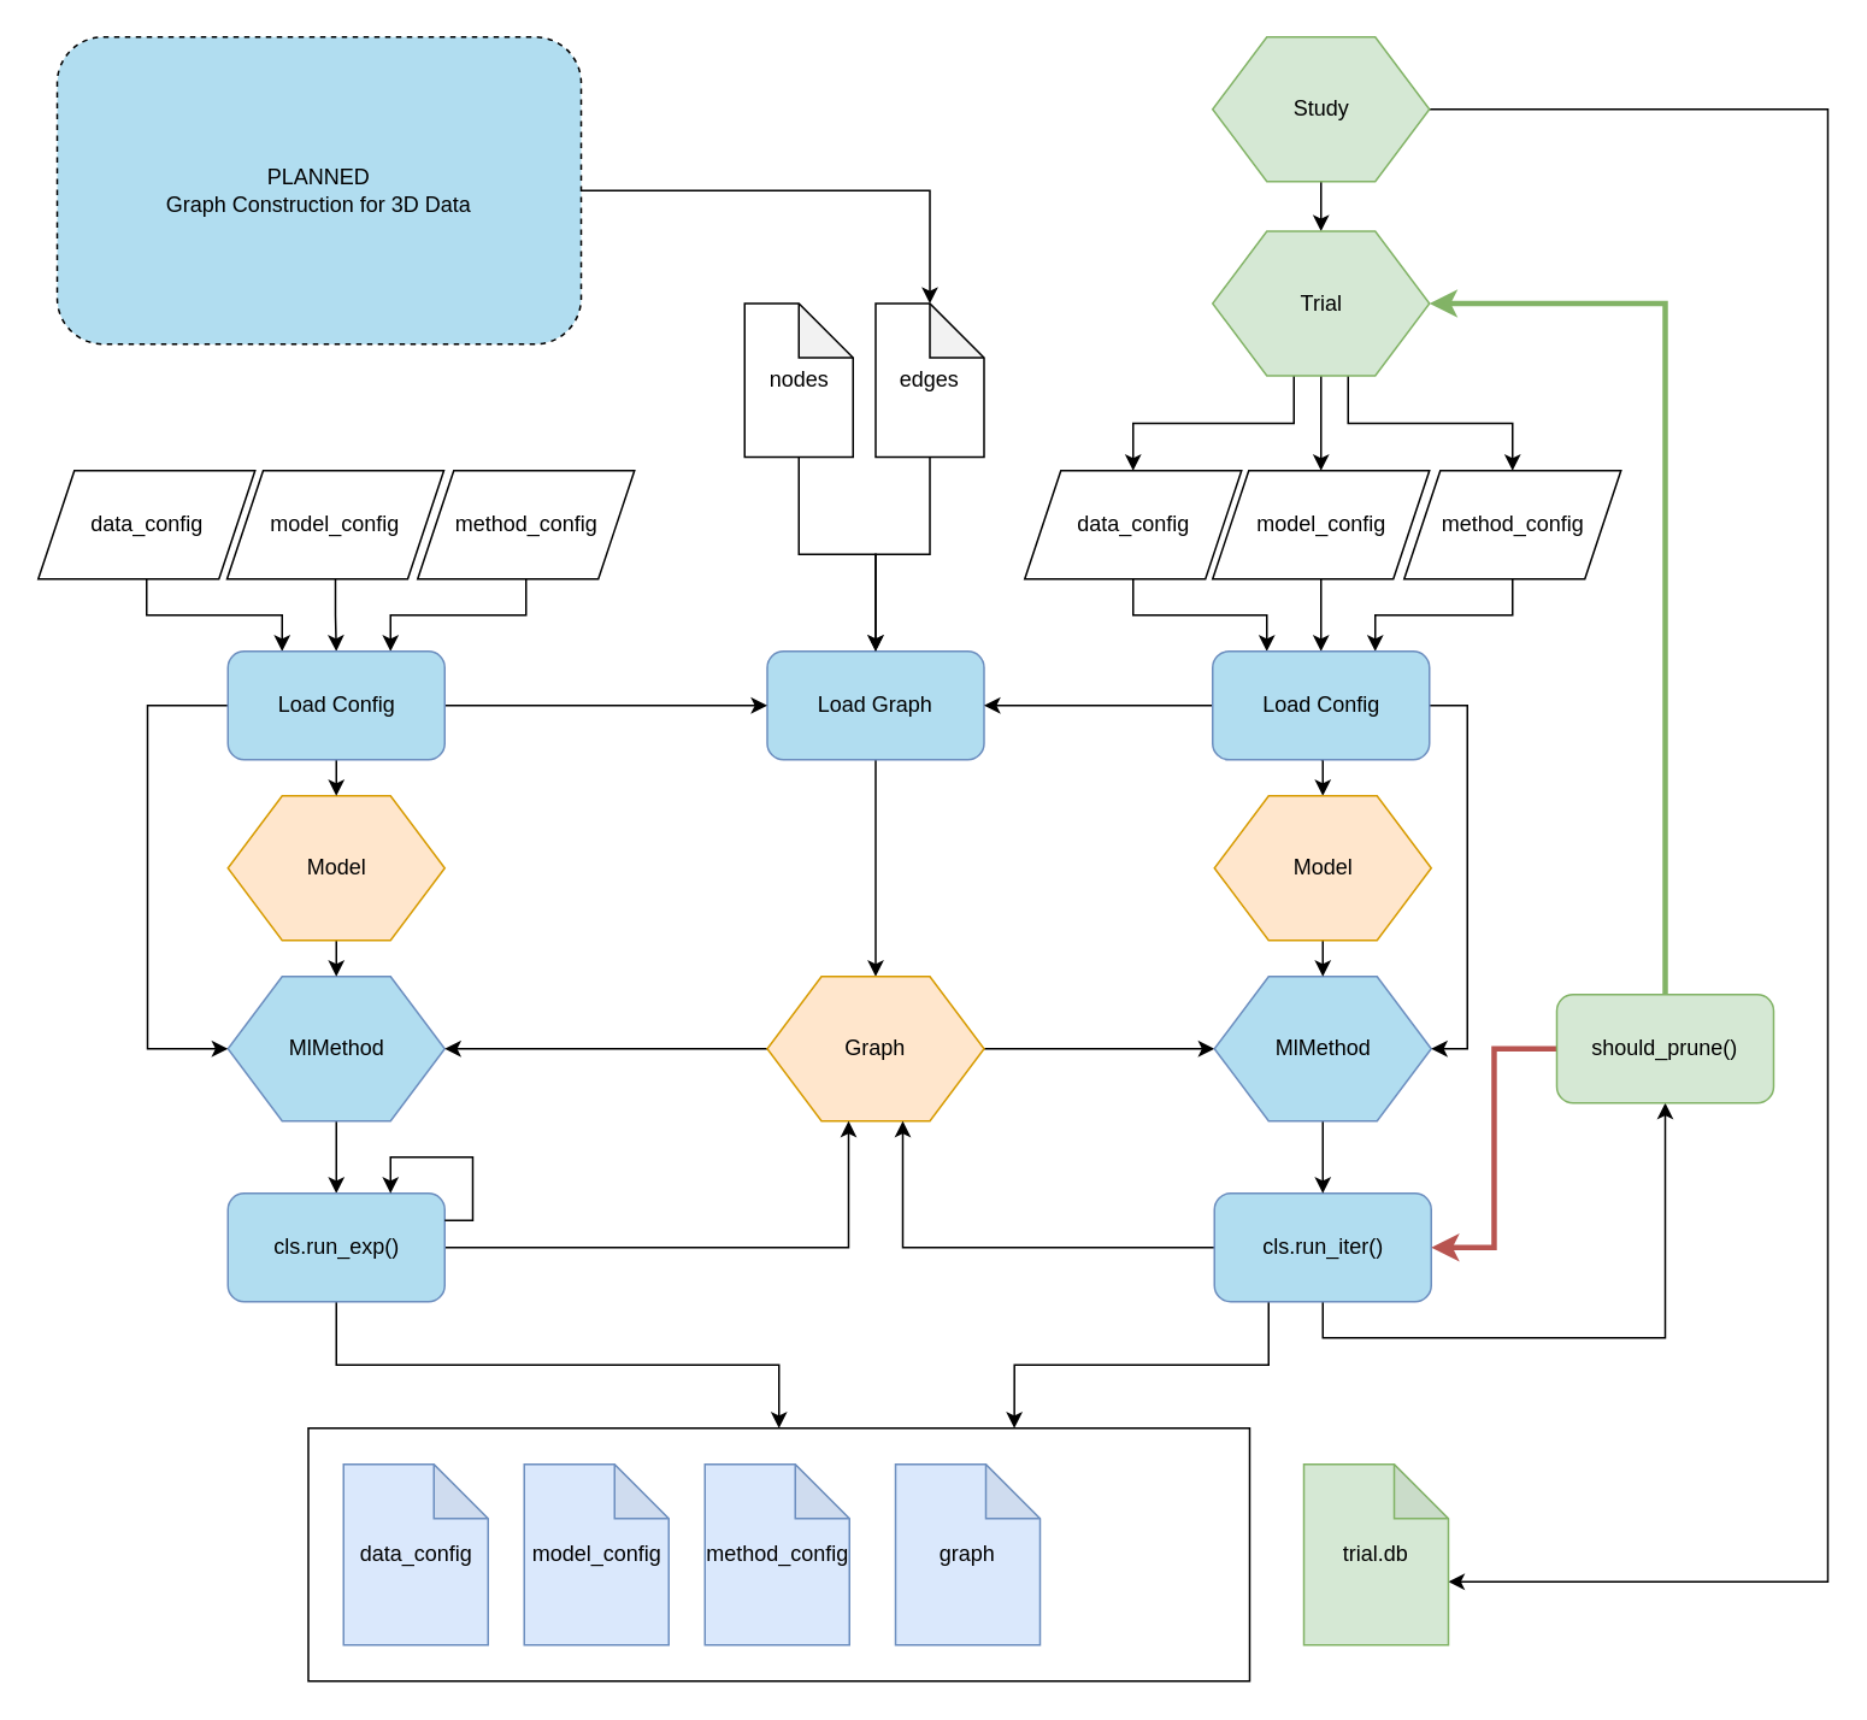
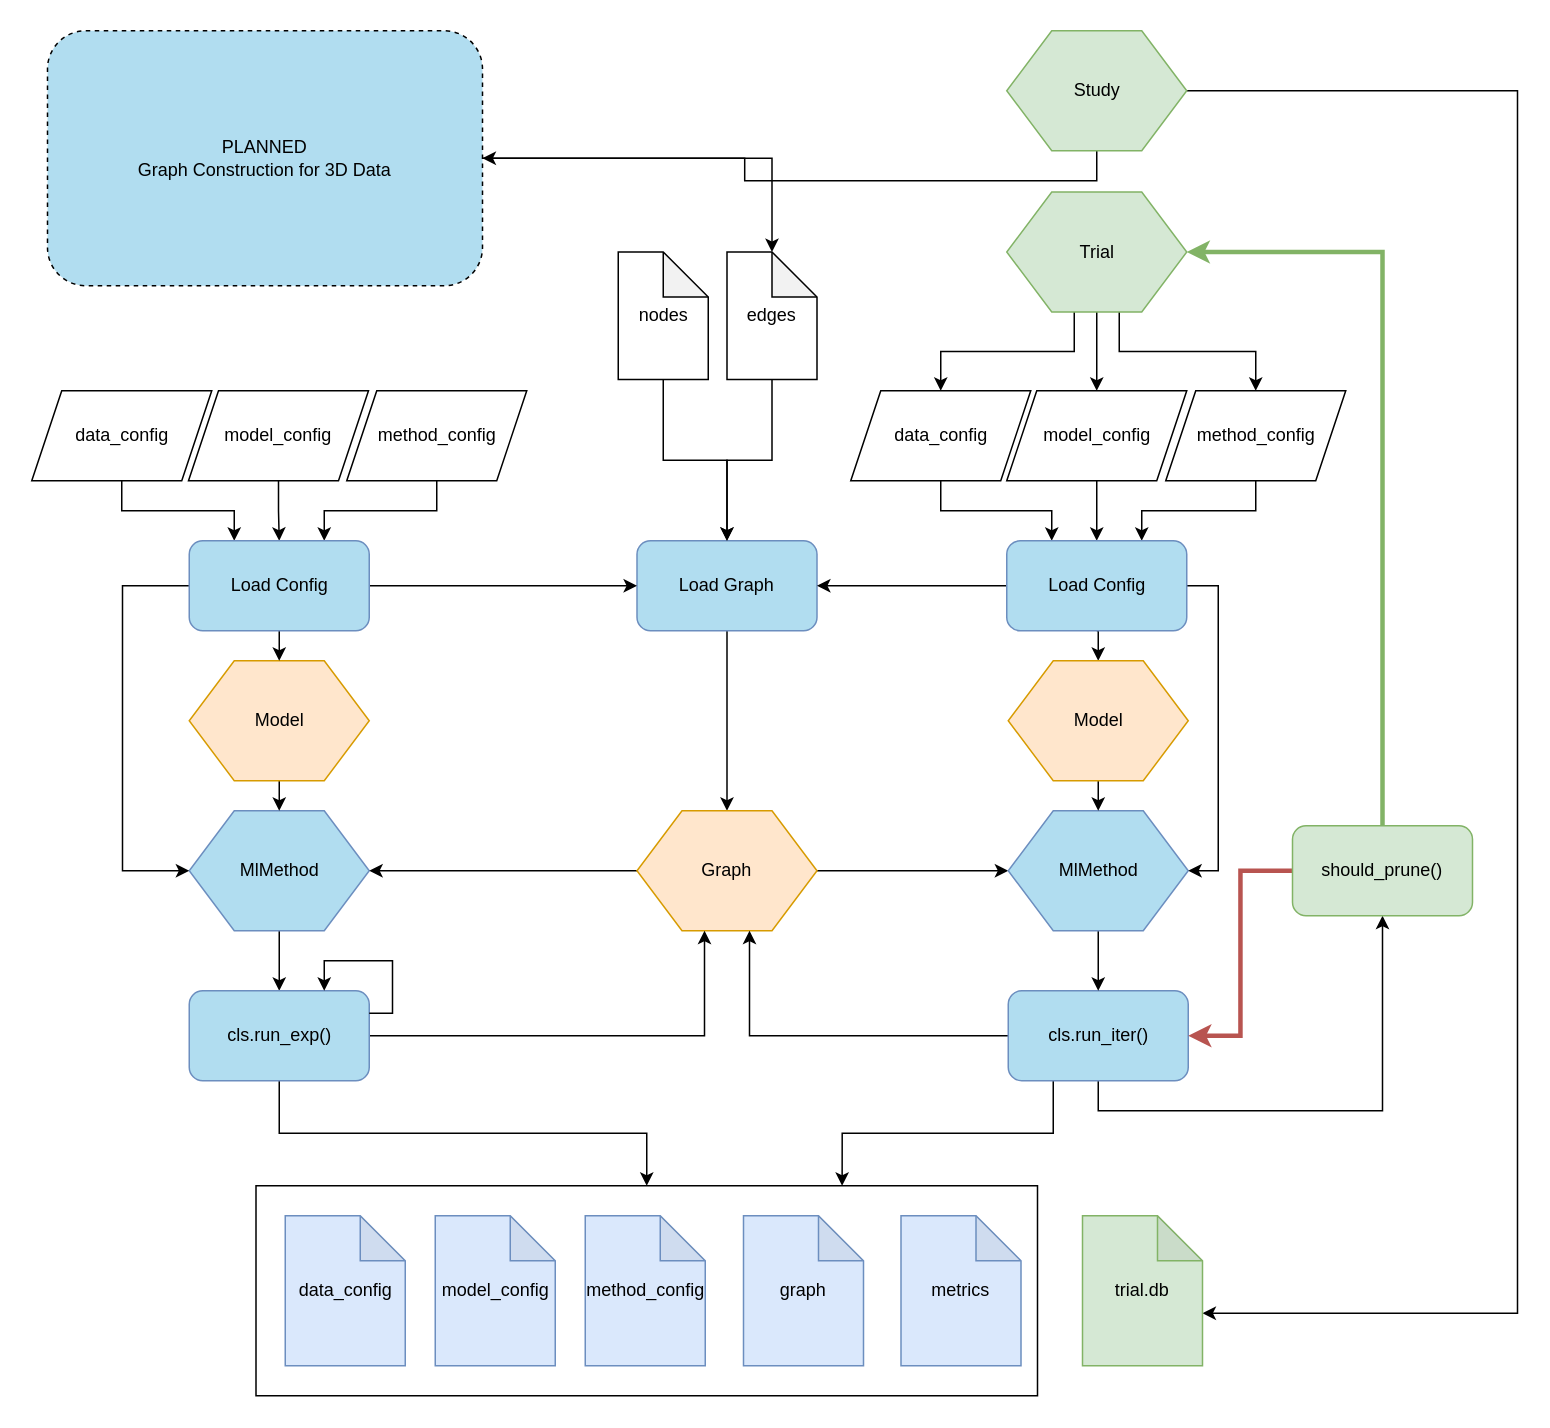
- <mxCell id="20" style="edgeStyle=orthogonalEdgeStyle;rounded=0;orthogonalLoop=1;jettySize=auto;html=1;exitX=0.5;exitY=1;exitDx=0;exitDy=0;strokeWidth=1;" parent="1" source="22" target="56" edge="1"><mxGeometry relative="1" as="geometry" /></mxCell>
+ <mxCell id="20" style="edgeStyle=orthogonalEdgeStyle;rounded=0;orthogonalLoop=1;jettySize=auto;html=1;exitX=0.5;exitY=1;exitDx=0;exitDy=0;strokeWidth=1;" parent="1" source="22" target="65" edge="1"><mxGeometry relative="1" as="geometry" /></mxCell>
+ <mxCell id="61" value="metrics" style="shape=note;whiteSpace=wrap;html=1;backgroundOutline=1;darkOpacity=0.05;fillColor=#dae8fc;strokeColor=#6c8ebf;" parent="1" vertex="1"><mxGeometry x="600" y="810" width="80" height="100" as="geometry" /></mxCell>
